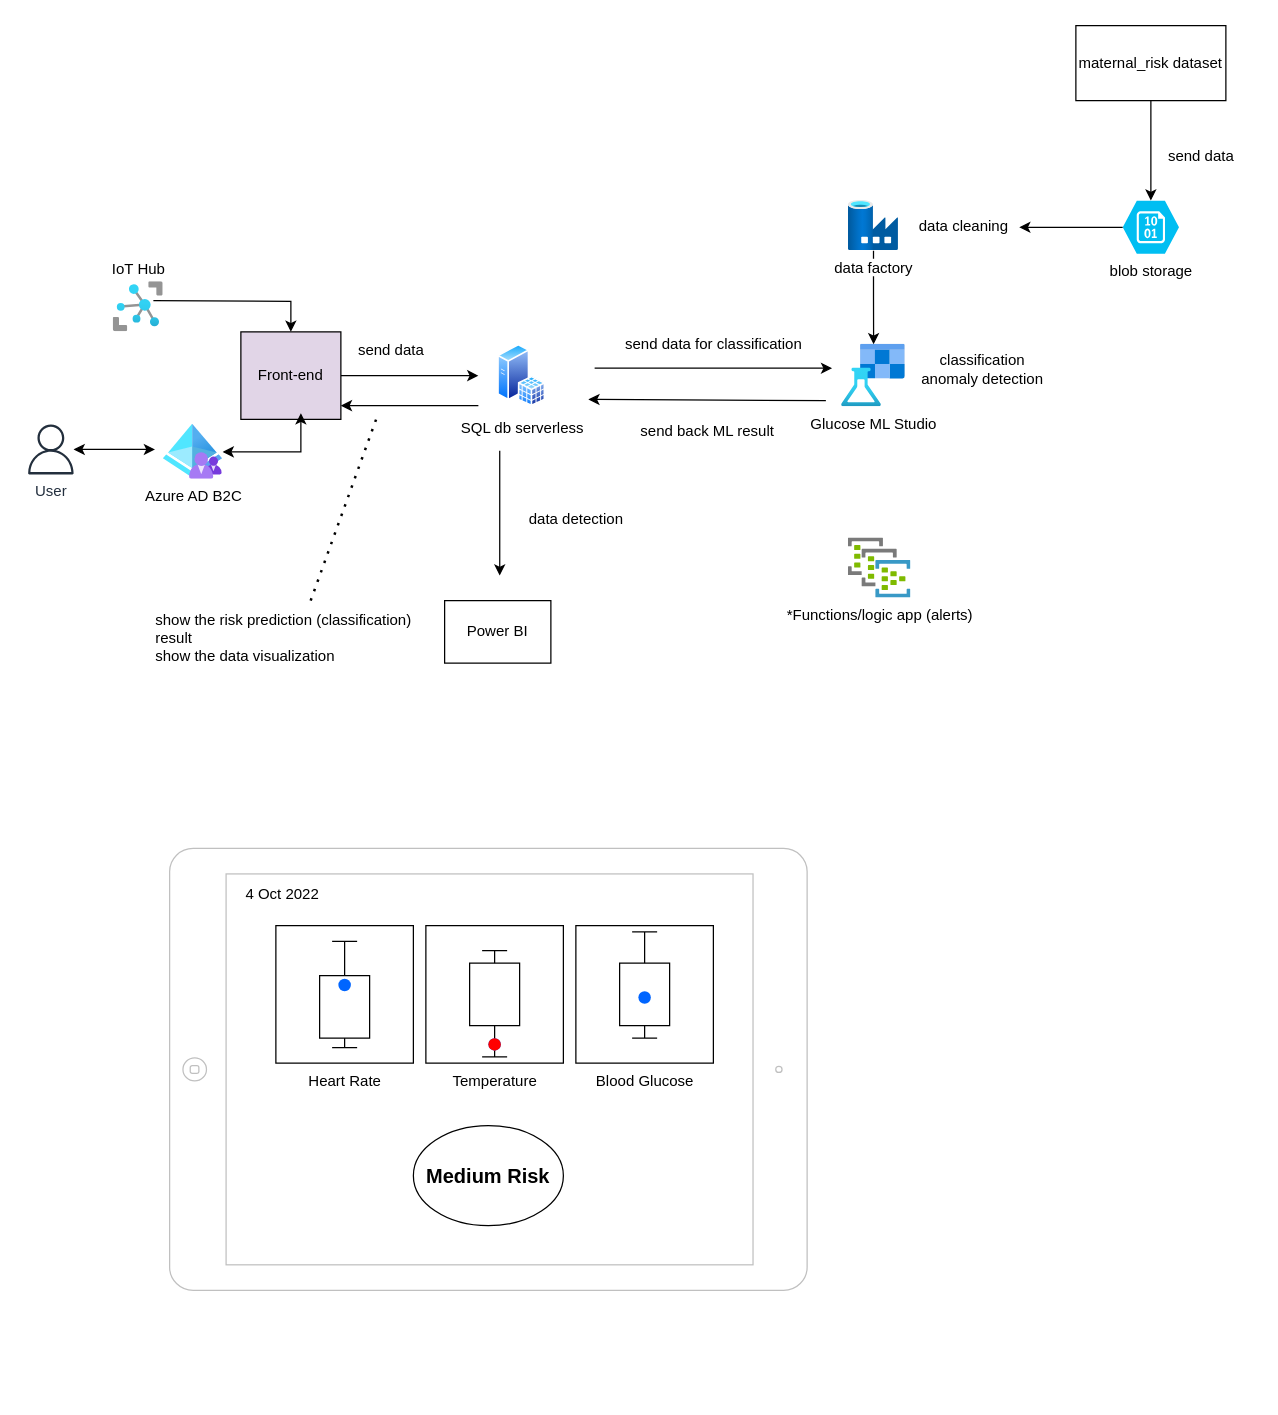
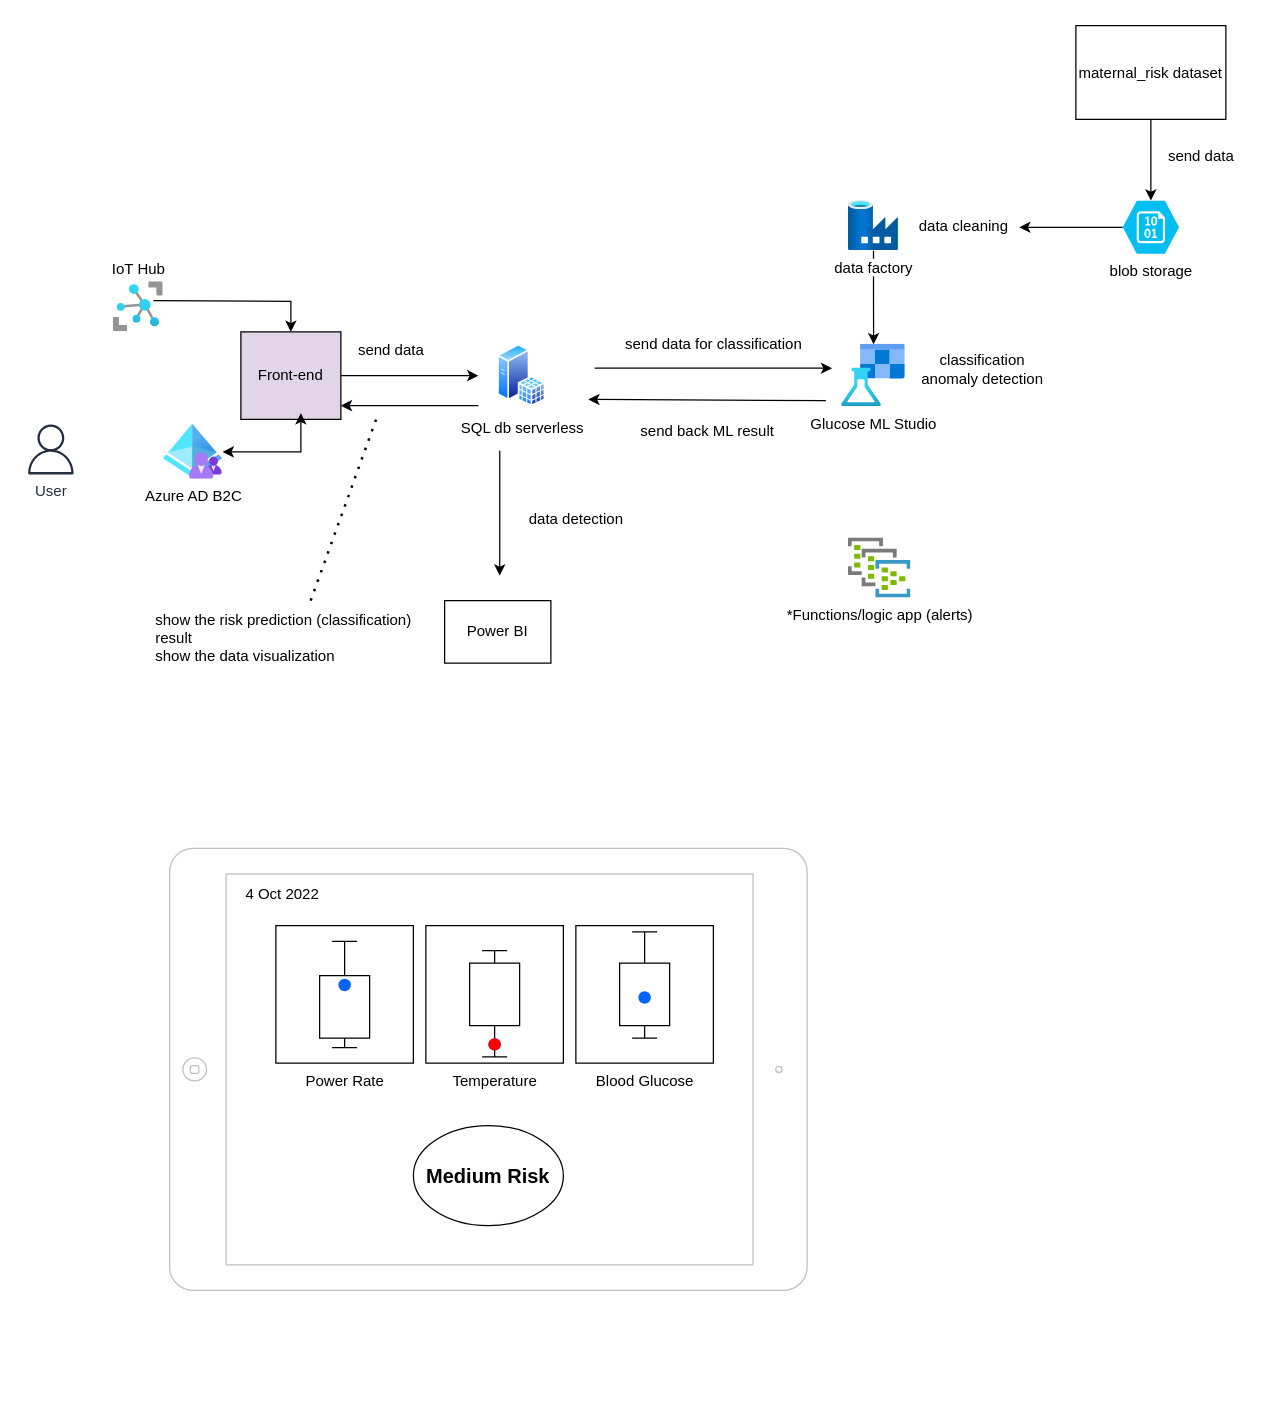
- <mxCell id="40" value="maternal_risk dataset" style="rounded=0;whiteSpace=wrap;html=1;" parent="1" vertex="1"><mxGeometry x="860" y="20" width="120" height="60" as="geometry" /></mxCell>
+ <mxCell id="40" value="maternal_risk dataset" style="rounded=0;whiteSpace=wrap;html=1;" parent="1" vertex="1"><mxGeometry x="860" y="20" width="120" height="75" as="geometry" /></mxCell>
- <mxCell id="4" style="edgeStyle=orthogonalEdgeStyle;rounded=0;orthogonalLoop=1;jettySize=auto;html=1;entryX=-0.141;entryY=0.455;entryDx=0;entryDy=0;entryPerimeter=0;startArrow=classic;startFill=1;" edge="1" parent="1" source="5" target="52"><mxGeometry relative="1" as="geometry" /></mxCell>
- <mxCell id="20" value="Heart Rate" style="text;html=1;resizable=0;autosize=1;align=center;verticalAlign=middle;points=[];fillColor=none;strokeColor=none;rounded=0;" parent="1" vertex="1"><mxGeometry x="235" y="850" width="80" height="30" as="geometry" /></mxCell>
+ <mxCell id="20" value="Power Rate" style="text;html=1;resizable=0;autosize=1;align=center;verticalAlign=middle;points=[];fillColor=none;strokeColor=none;rounded=0;" parent="1" vertex="1"><mxGeometry x="235" y="850" width="80" height="30" as="geometry" /></mxCell>
